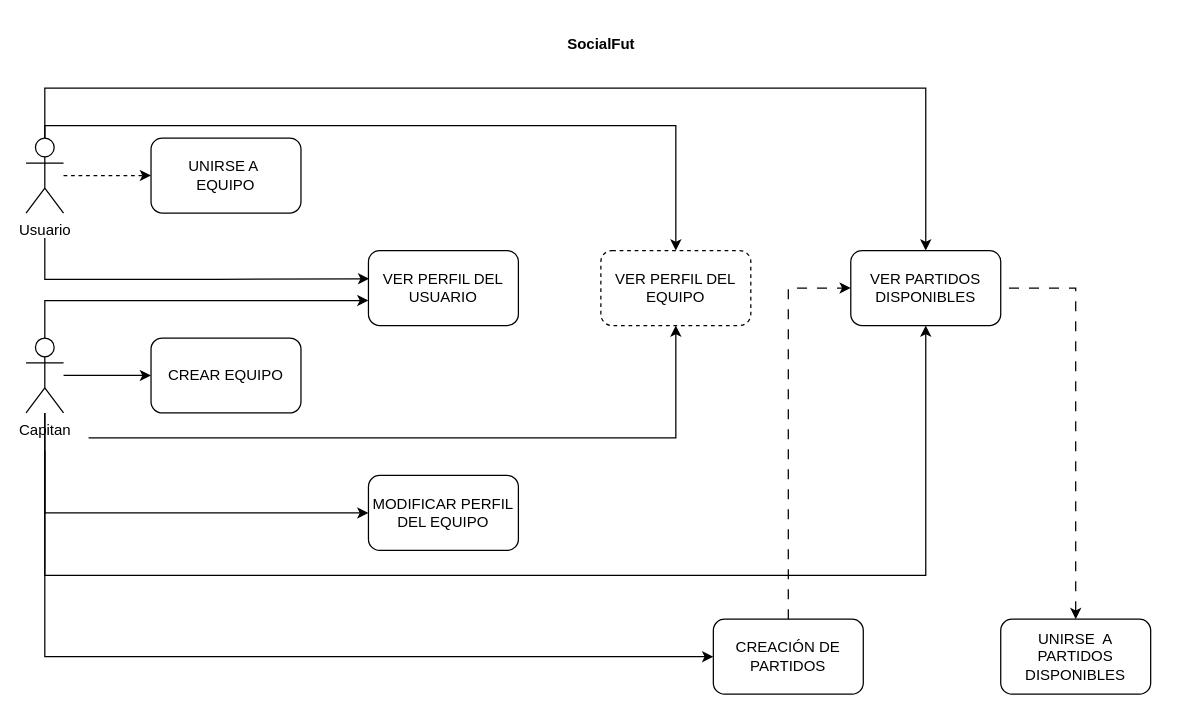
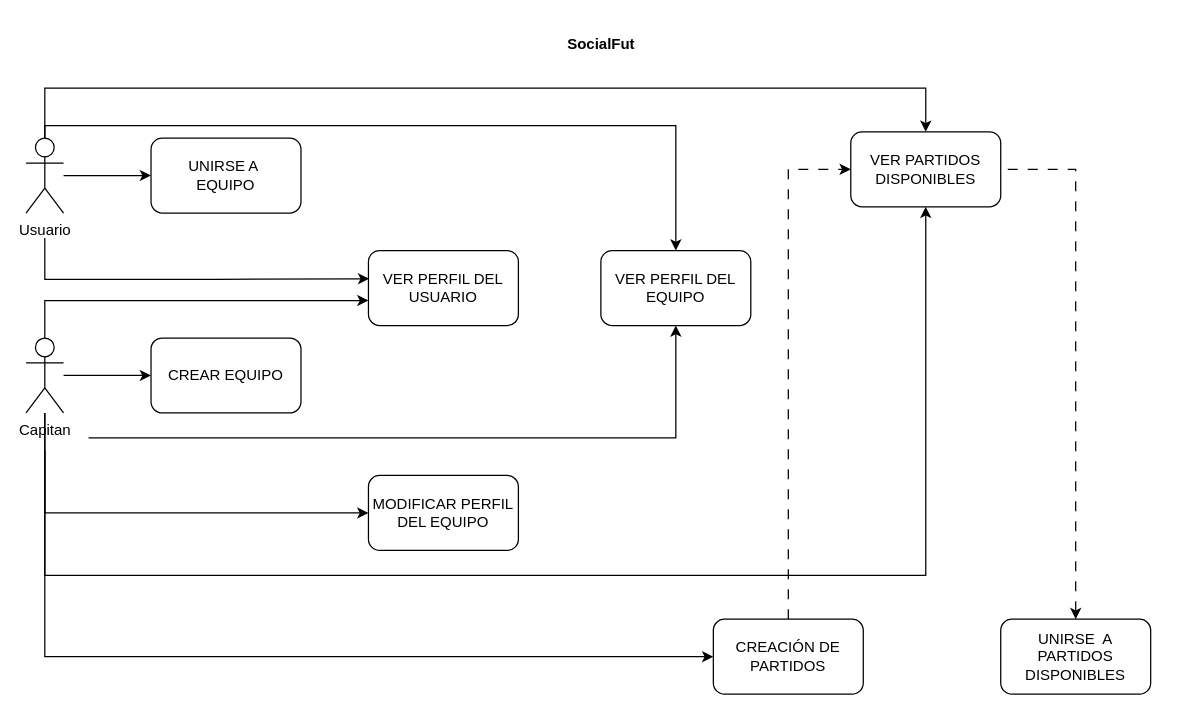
- <mxCell id="3" style="edgeStyle=orthogonalEdgeStyle;rounded=0;orthogonalLoop=1;jettySize=auto;html=1;dashed=1;" edge="1" parent="1" source="6" target="20"><mxGeometry relative="1" as="geometry" /></mxCell>
+ <mxCell id="3" style="edgeStyle=orthogonalEdgeStyle;rounded=0;orthogonalLoop=1;jettySize=auto;html=1;" edge="1" parent="1" source="6" target="20"><mxGeometry relative="1" as="geometry" /></mxCell>
- <mxCell id="9" value="VER PERFIL DEL EQUIPO" style="rounded=1;whiteSpace=wrap;html=1;dashed=1;" parent="1" vertex="1"><mxGeometry x="480" y="200" width="120" height="60" as="geometry" /></mxCell>
+ <mxCell id="9" value="VER PERFIL DEL EQUIPO" style="rounded=1;whiteSpace=wrap;html=1;" parent="1" vertex="1"><mxGeometry x="480" y="200" width="120" height="60" as="geometry" /></mxCell>
- <mxCell id="7" value="VER PARTIDOS DISPONIBLES" style="rounded=1;whiteSpace=wrap;html=1;" parent="1" vertex="1"><mxGeometry x="680" y="200" width="120" height="60" as="geometry" /></mxCell>
+ <mxCell id="7" value="VER PARTIDOS DISPONIBLES" style="rounded=1;whiteSpace=wrap;html=1;" parent="1" vertex="1"><mxGeometry x="680" y="105" width="120" height="60" as="geometry" /></mxCell>
